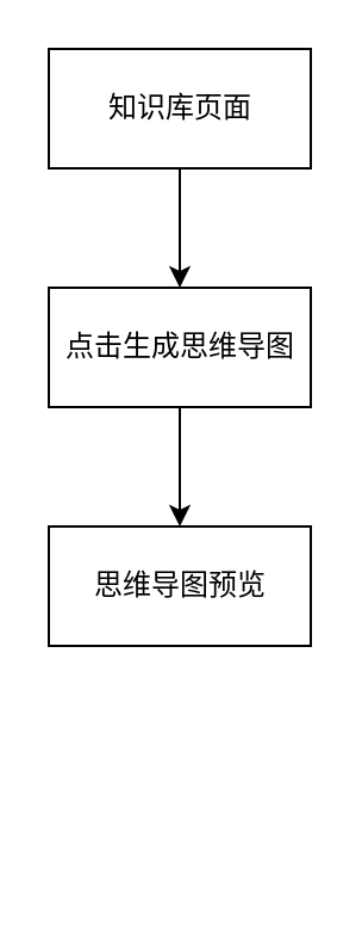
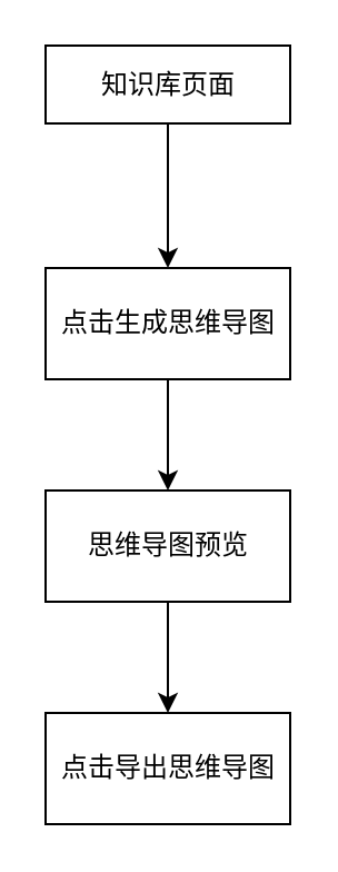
- <mxCell id="3" value="知识库页面" style="html=1;" vertex="1" parent="1"><mxGeometry x="20" y="20" width="110" height="50" as="geometry" /></mxCell>
+ <mxCell id="3" value="知识库页面" style="html=1;" vertex="1" parent="1"><mxGeometry x="20" y="20" width="110" height="35" as="geometry" /></mxCell>
+ <mxCell id="6" style="edgeStyle=orthogonalEdgeStyle;rounded=0;orthogonalLoop=1;jettySize=auto;html=1;" edge="1" parent="1" source="7" target="8"><mxGeometry relative="1" as="geometry" /></mxCell>
+ <mxCell id="8" value="点击导出思维导图" style="html=1;" vertex="1" parent="1"><mxGeometry x="20" y="320" width="110" height="50" as="geometry" /></mxCell>
